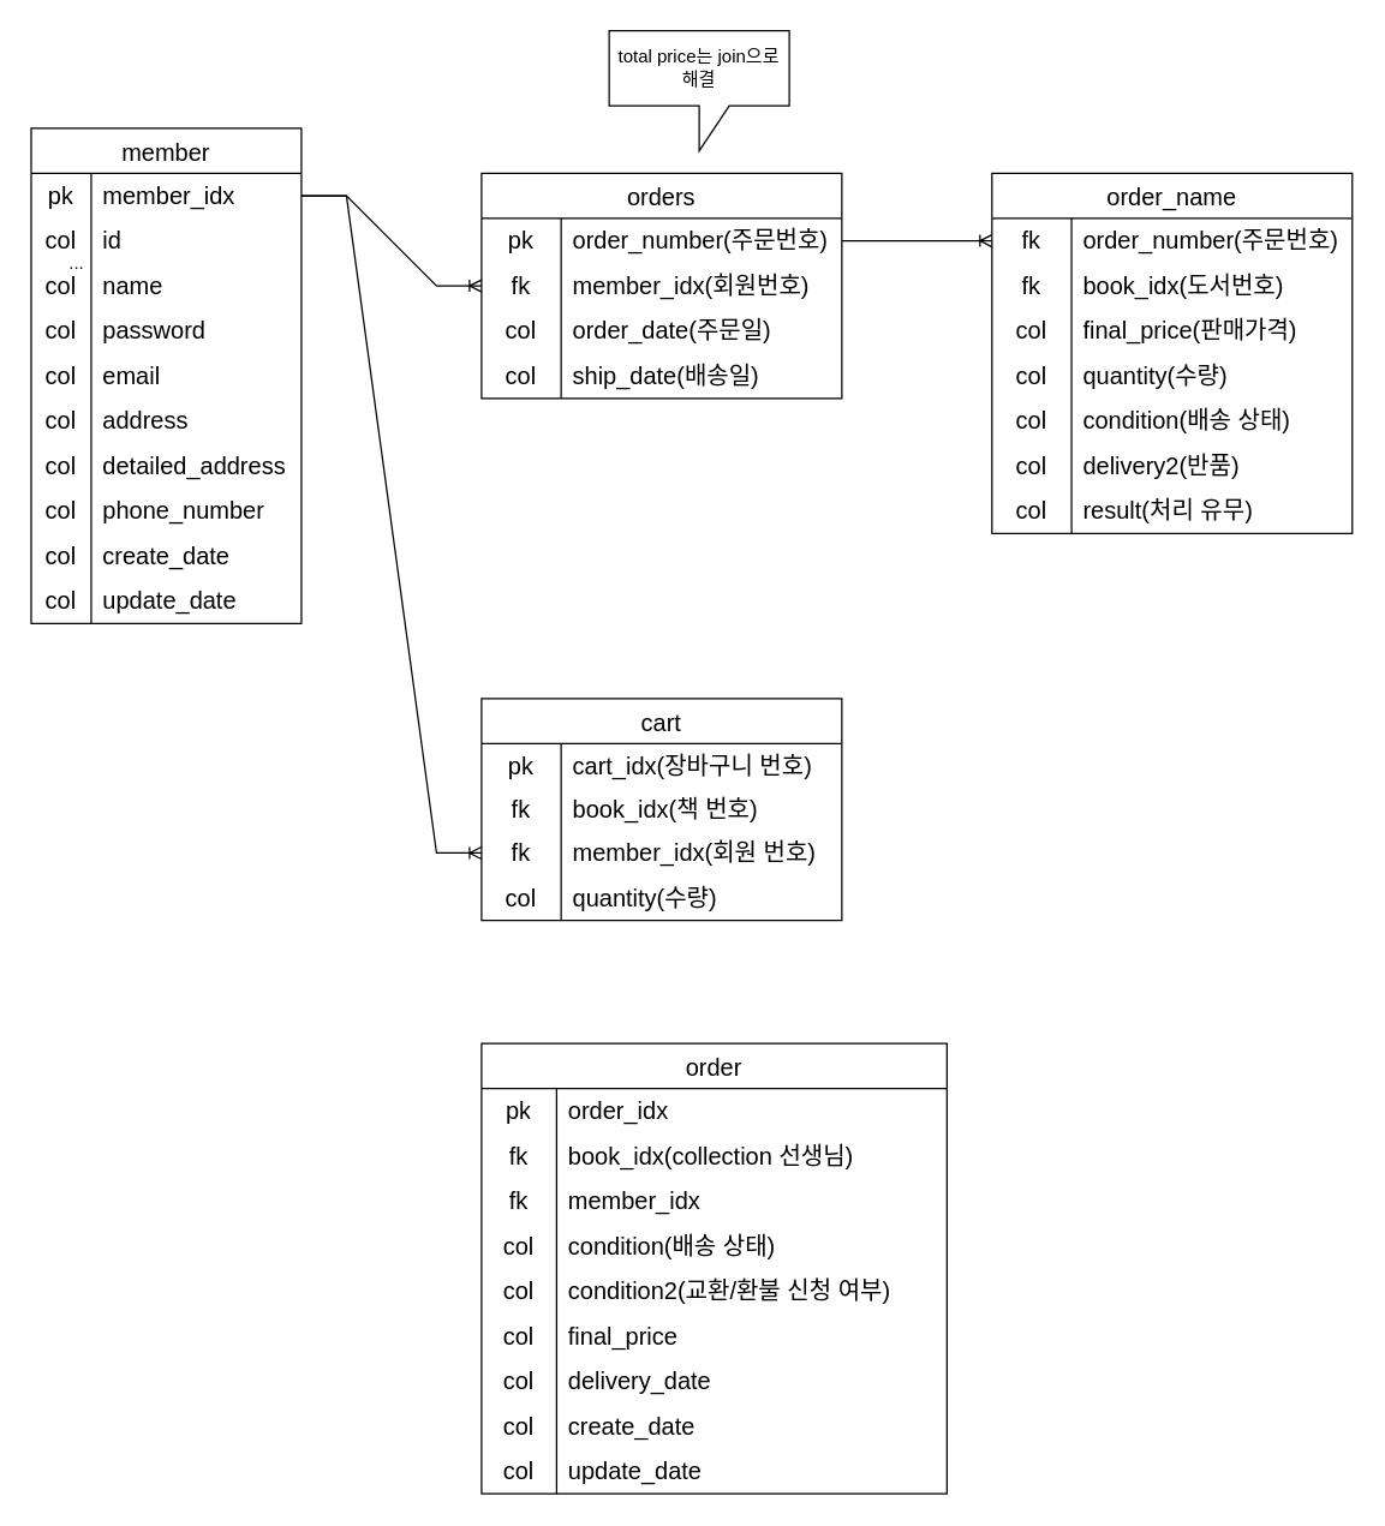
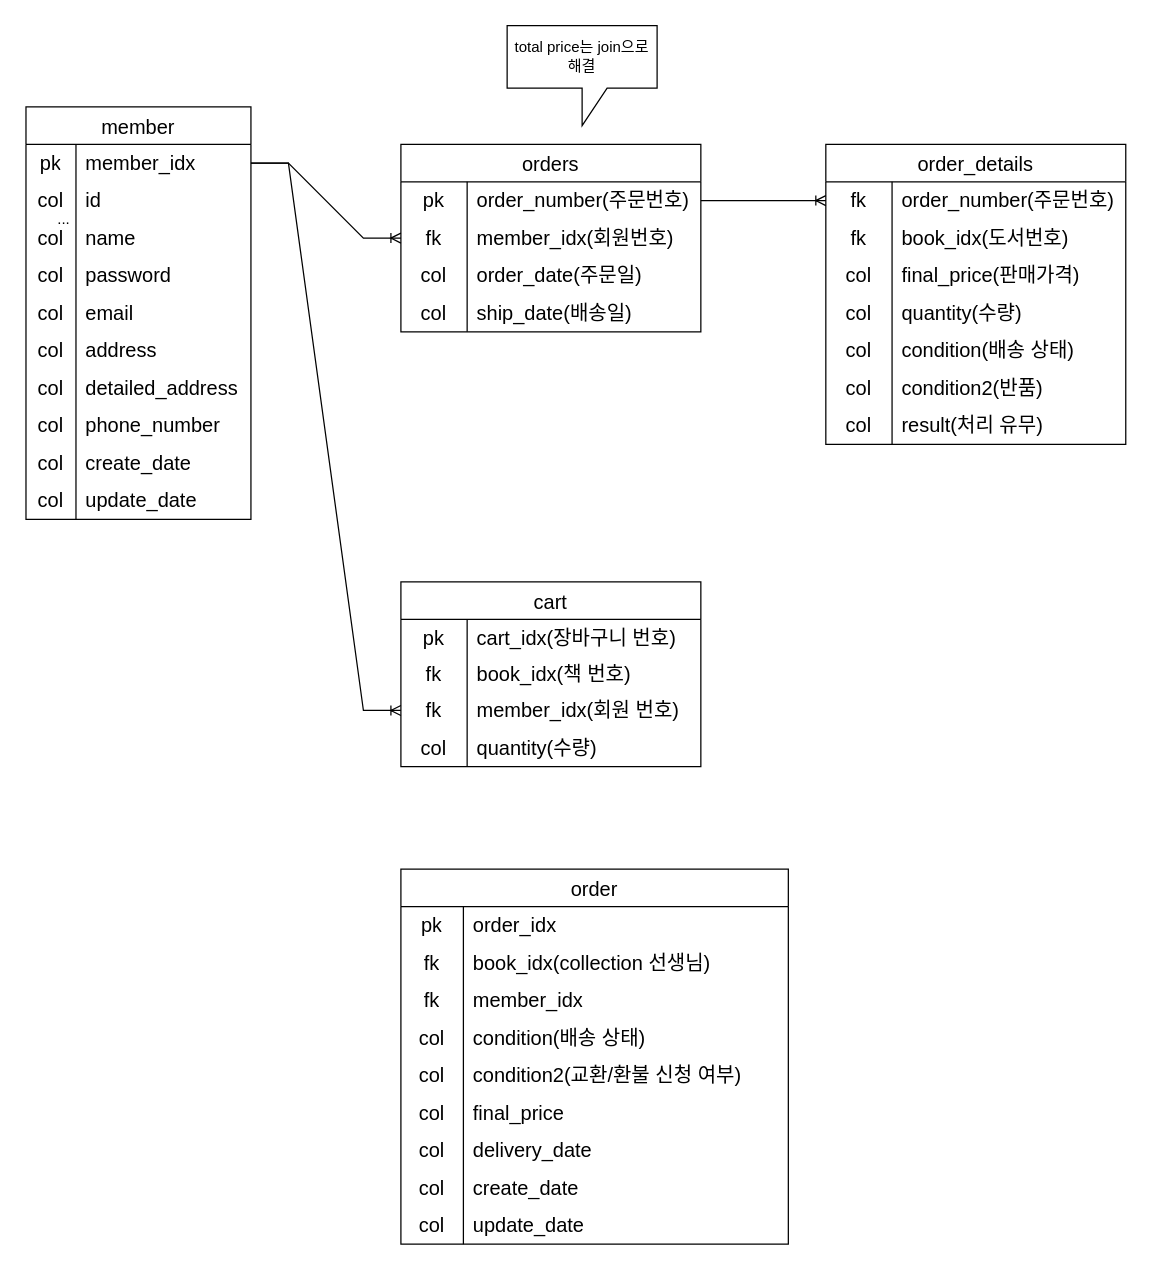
- <mxCell id="90" value="order_name" style="shape=table;startSize=30;container=1;collapsible=0;childLayout=tableLayout;fixedRows=1;rowLines=0;fontStyle=0;strokeColor=default;fontSize=16;" vertex="1" parent="1"><mxGeometry x="660" y="115" width="240" height="240" as="geometry" /></mxCell>
+ <mxCell id="90" value="order_details" style="shape=table;startSize=30;container=1;collapsible=0;childLayout=tableLayout;fixedRows=1;rowLines=0;fontStyle=0;strokeColor=default;fontSize=16;" vertex="1" parent="1"><mxGeometry x="660" y="115" width="240" height="240" as="geometry" /></mxCell>
- <mxCell id="108" value="delivery2(반품)" style="shape=partialRectangle;html=1;whiteSpace=wrap;connectable=0;fillColor=none;top=0;left=0;bottom=0;right=0;align=left;spacingLeft=6;overflow=hidden;strokeColor=inherit;fontSize=16;" vertex="1" parent="106"><mxGeometry x="53" width="187" height="30" as="geometry"><mxRectangle width="187" height="30" as="alternateBounds" /></mxGeometry></mxCell>
+ <mxCell id="108" value="condition2(반품)" style="shape=partialRectangle;html=1;whiteSpace=wrap;connectable=0;fillColor=none;top=0;left=0;bottom=0;right=0;align=left;spacingLeft=6;overflow=hidden;strokeColor=inherit;fontSize=16;" vertex="1" parent="106"><mxGeometry x="53" width="187" height="30" as="geometry"><mxRectangle width="187" height="30" as="alternateBounds" /></mxGeometry></mxCell>
